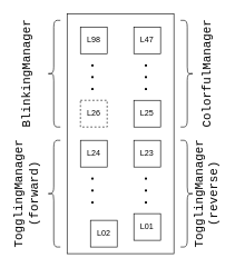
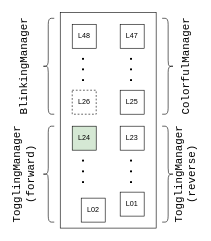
- <mxCell id="6" value="L98" style="rounded=0;whiteSpace=wrap;html=1;" parent="1" vertex="1"><mxGeometry x="120" y="40" width="40" height="40" as="geometry" /></mxCell>
+ <mxCell id="6" value="L48" style="rounded=0;whiteSpace=wrap;html=1;" parent="1" vertex="1"><mxGeometry x="120" y="40" width="40" height="40" as="geometry" /></mxCell>
- <mxCell id="12" value="L24" style="rounded=0;whiteSpace=wrap;html=1;" parent="1" vertex="1"><mxGeometry x="120" y="210" width="40" height="40" as="geometry" /></mxCell>
+ <mxCell id="12" value="L24" style="rounded=0;whiteSpace=wrap;html=1;fillColor=#d5e8d4;" parent="1" vertex="1"><mxGeometry x="120" y="210" width="40" height="40" as="geometry" /></mxCell>
